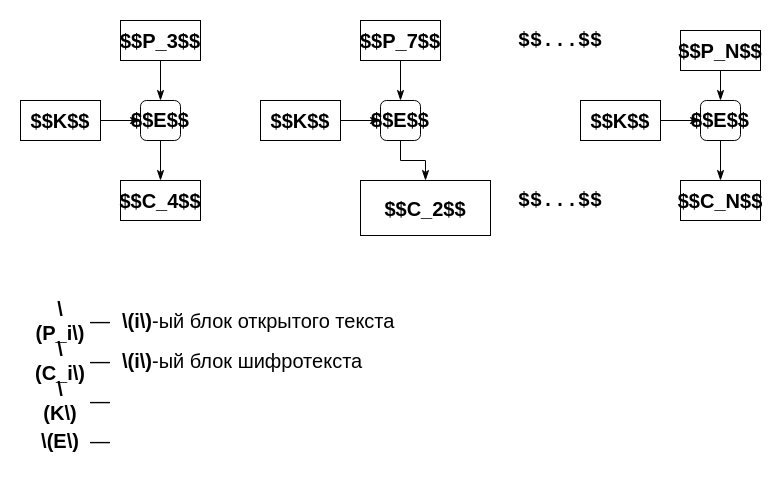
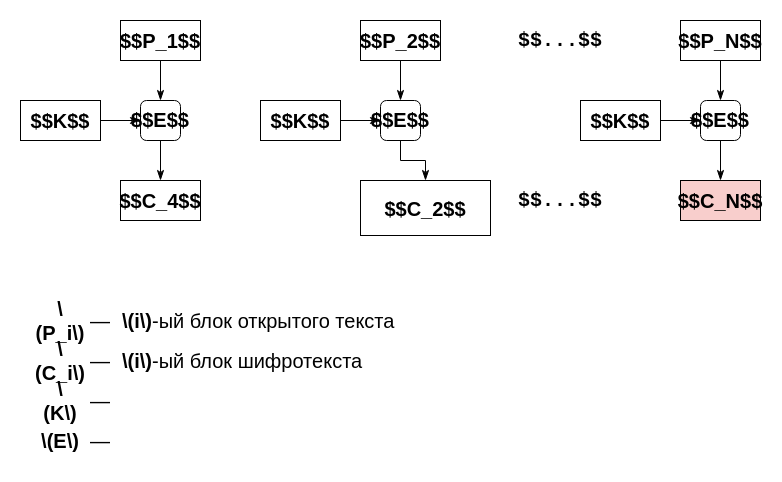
- <mxCell id="3" value="&lt;font style=&quot;font-size: 20px;&quot;&gt;&lt;b&gt;$$P_3$$&lt;/b&gt;&lt;/font&gt;" style="rounded=0;whiteSpace=wrap;html=1;" vertex="1" parent="1"><mxGeometry x="120" y="20" width="80" height="40" as="geometry" /></mxCell>
+ <mxCell id="3" value="&lt;font style=&quot;font-size: 20px;&quot;&gt;&lt;b&gt;$$P_1$$&lt;/b&gt;&lt;/font&gt;" style="rounded=0;whiteSpace=wrap;html=1;" vertex="1" parent="1"><mxGeometry x="120" y="20" width="80" height="40" as="geometry" /></mxCell>
- <mxCell id="7" value="&lt;font style=&quot;font-size: 20px;&quot;&gt;&lt;b&gt;$$P_7$$&lt;/b&gt;&lt;/font&gt;" style="rounded=0;whiteSpace=wrap;html=1;" vertex="1" parent="1"><mxGeometry x="360" y="20" width="80" height="40" as="geometry" /></mxCell>
+ <mxCell id="7" value="&lt;font style=&quot;font-size: 20px;&quot;&gt;&lt;b&gt;$$P_2$$&lt;/b&gt;&lt;/font&gt;" style="rounded=0;whiteSpace=wrap;html=1;" vertex="1" parent="1"><mxGeometry x="360" y="20" width="80" height="40" as="geometry" /></mxCell>
- <mxCell id="5" value="&lt;font style=&quot;font-size: 20px;&quot;&gt;&lt;b&gt;$$P_N$$&lt;/b&gt;&lt;/font&gt;" style="rounded=0;whiteSpace=wrap;html=1;" vertex="1" parent="1"><mxGeometry x="680" y="30" width="80" height="40" as="geometry" /></mxCell>
+ <mxCell id="5" value="&lt;font style=&quot;font-size: 20px;&quot;&gt;&lt;b&gt;$$P_N$$&lt;/b&gt;&lt;/font&gt;" style="rounded=0;whiteSpace=wrap;html=1;" vertex="1" parent="1"><mxGeometry x="680" y="20" width="80" height="40" as="geometry" /></mxCell>
- <mxCell id="18" value="&lt;font style=&quot;font-size: 20px;&quot;&gt;&lt;b&gt;$$C_N$$&lt;/b&gt;&lt;/font&gt;" style="rounded=0;whiteSpace=wrap;html=1;" vertex="1" parent="1"><mxGeometry x="680" y="180" width="80" height="40" as="geometry" /></mxCell>
+ <mxCell id="18" value="&lt;font style=&quot;font-size: 20px;&quot;&gt;&lt;b&gt;$$C_N$$&lt;/b&gt;&lt;/font&gt;" style="rounded=0;whiteSpace=wrap;html=1;fillColor=#f8cecc;" vertex="1" parent="1"><mxGeometry x="680" y="180" width="80" height="40" as="geometry" /></mxCell>
